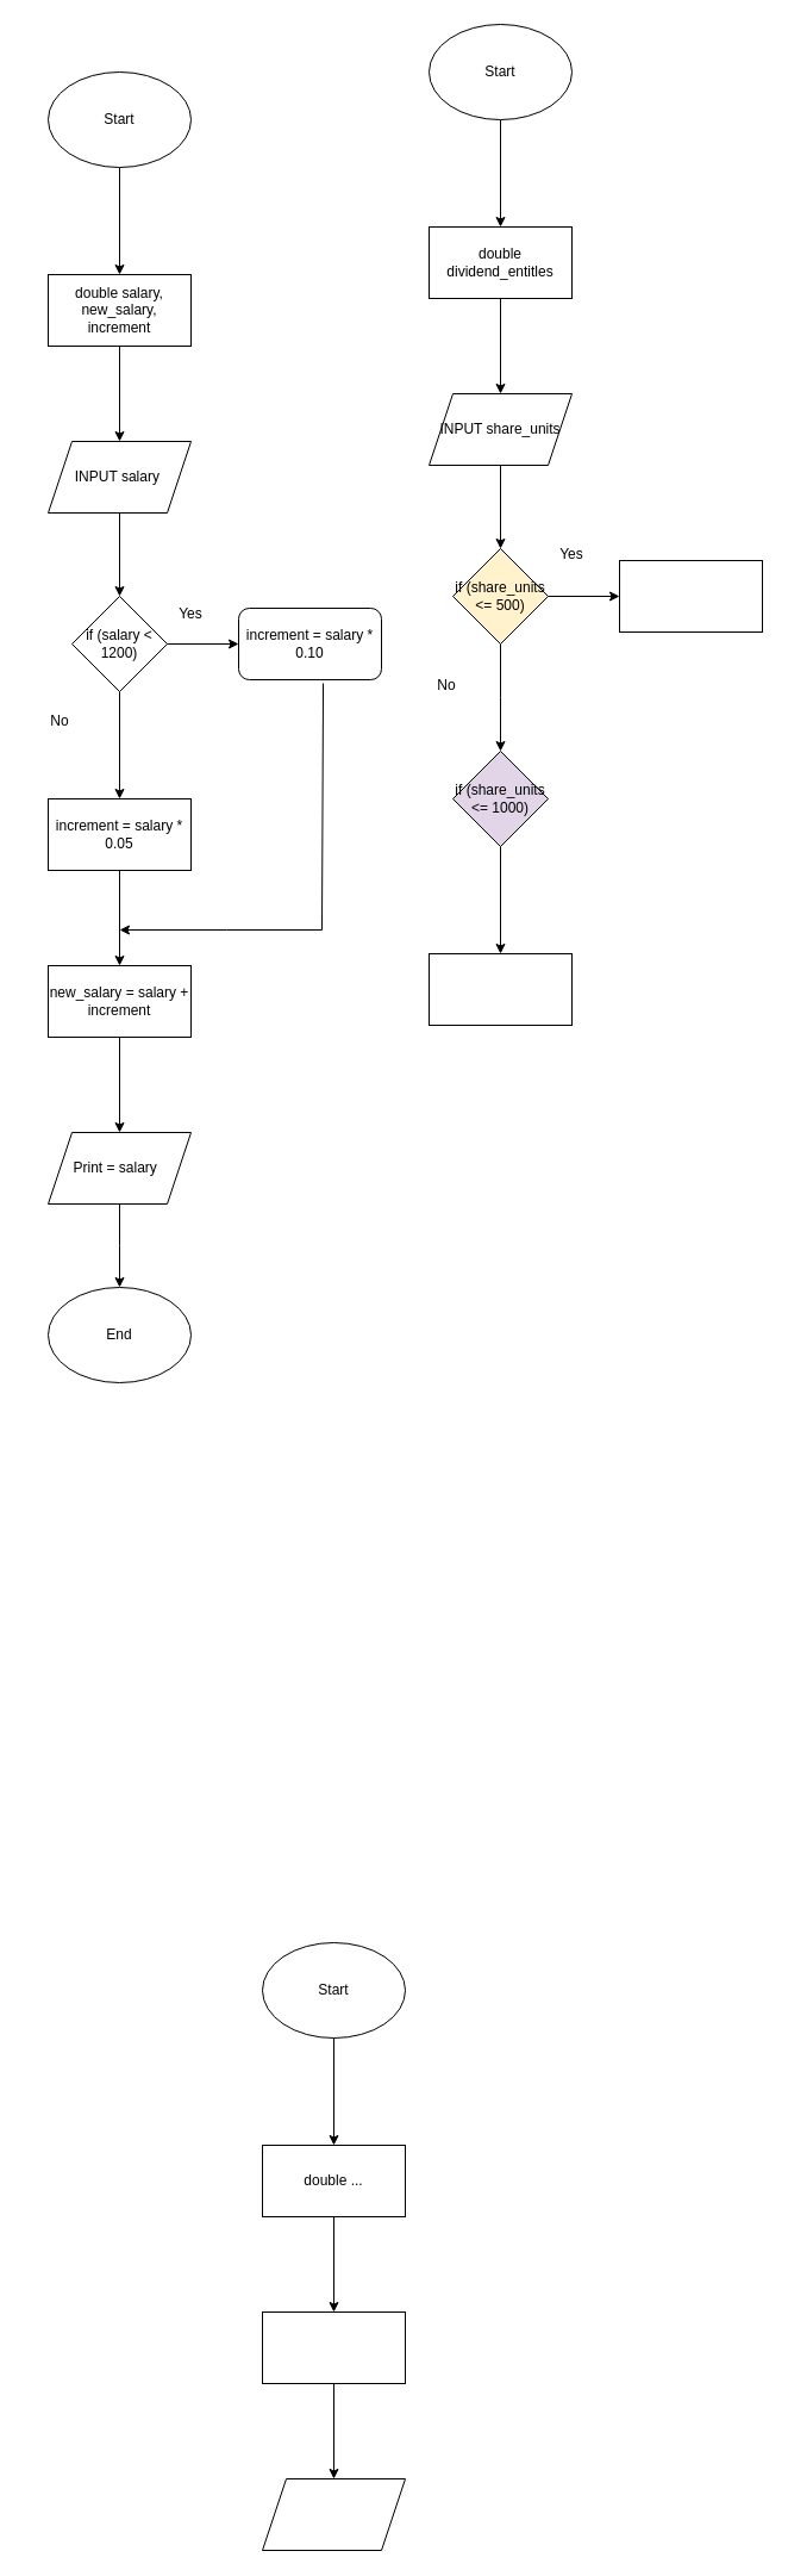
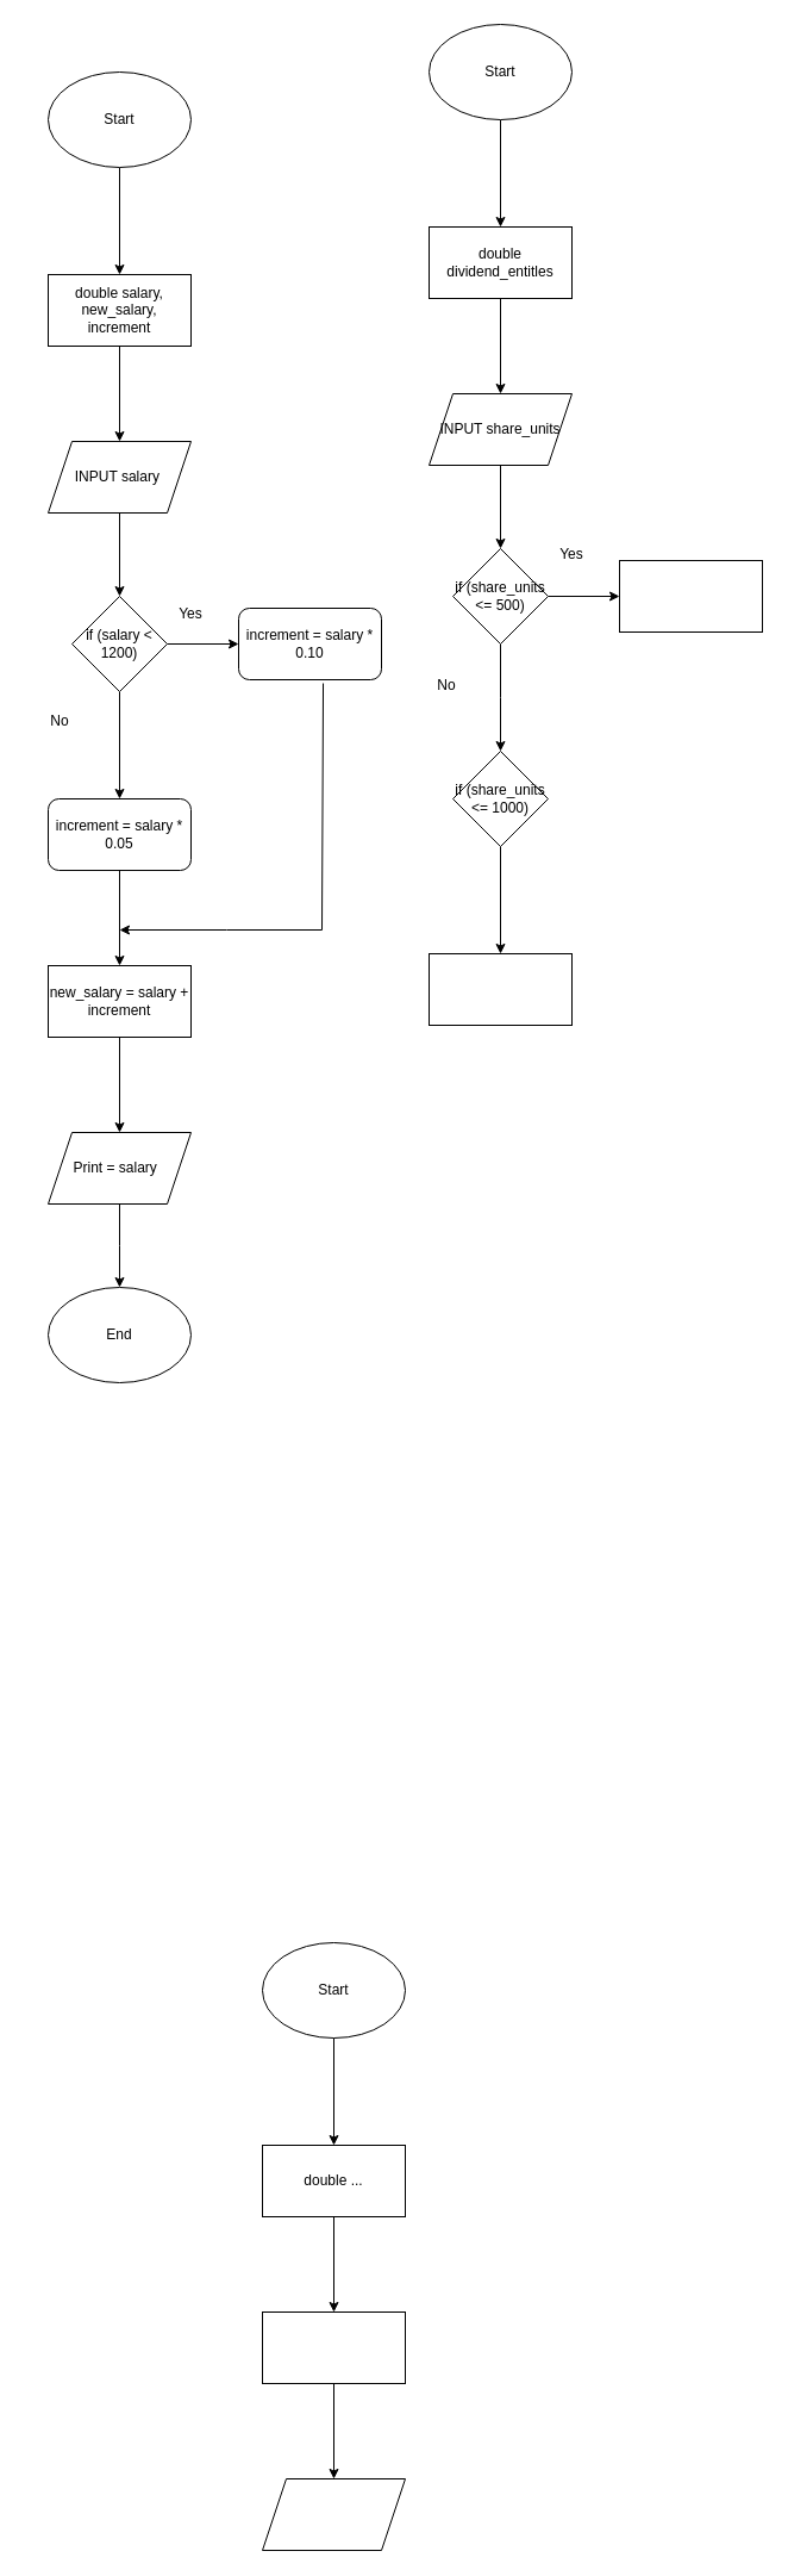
- <mxCell id="30" value="if (share_units &amp;lt;= 500)" style="rhombus;whiteSpace=wrap;html=1;fillColor=#fff2cc;" parent="1" vertex="1"><mxGeometry x="380" y="460" width="80" height="80" as="geometry" /></mxCell>
+ <mxCell id="30" value="if (share_units &amp;lt;= 500)" style="rhombus;whiteSpace=wrap;html=1;" parent="1" vertex="1"><mxGeometry x="380" y="460" width="80" height="80" as="geometry" /></mxCell>
- <mxCell id="33" value="if (share_units &amp;lt;= 1000)" style="rhombus;whiteSpace=wrap;html=1;fillColor=#e1d5e7;" parent="1" vertex="1"><mxGeometry x="380" y="630" width="80" height="80" as="geometry" /></mxCell>
+ <mxCell id="33" value="if (share_units &amp;lt;= 1000)" style="rhombus;whiteSpace=wrap;html=1;" parent="1" vertex="1"><mxGeometry x="380" y="630" width="80" height="80" as="geometry" /></mxCell>
- <mxCell id="12" value="increment = salary * 0.05" style="whiteSpace=wrap;html=1;" parent="1" vertex="1"><mxGeometry x="40" y="670" width="120" height="60" as="geometry" /></mxCell>
+ <mxCell id="12" value="increment = salary * 0.05" style="whiteSpace=wrap;html=1;rounded=1;" parent="1" vertex="1"><mxGeometry x="40" y="670" width="120" height="60" as="geometry" /></mxCell>
